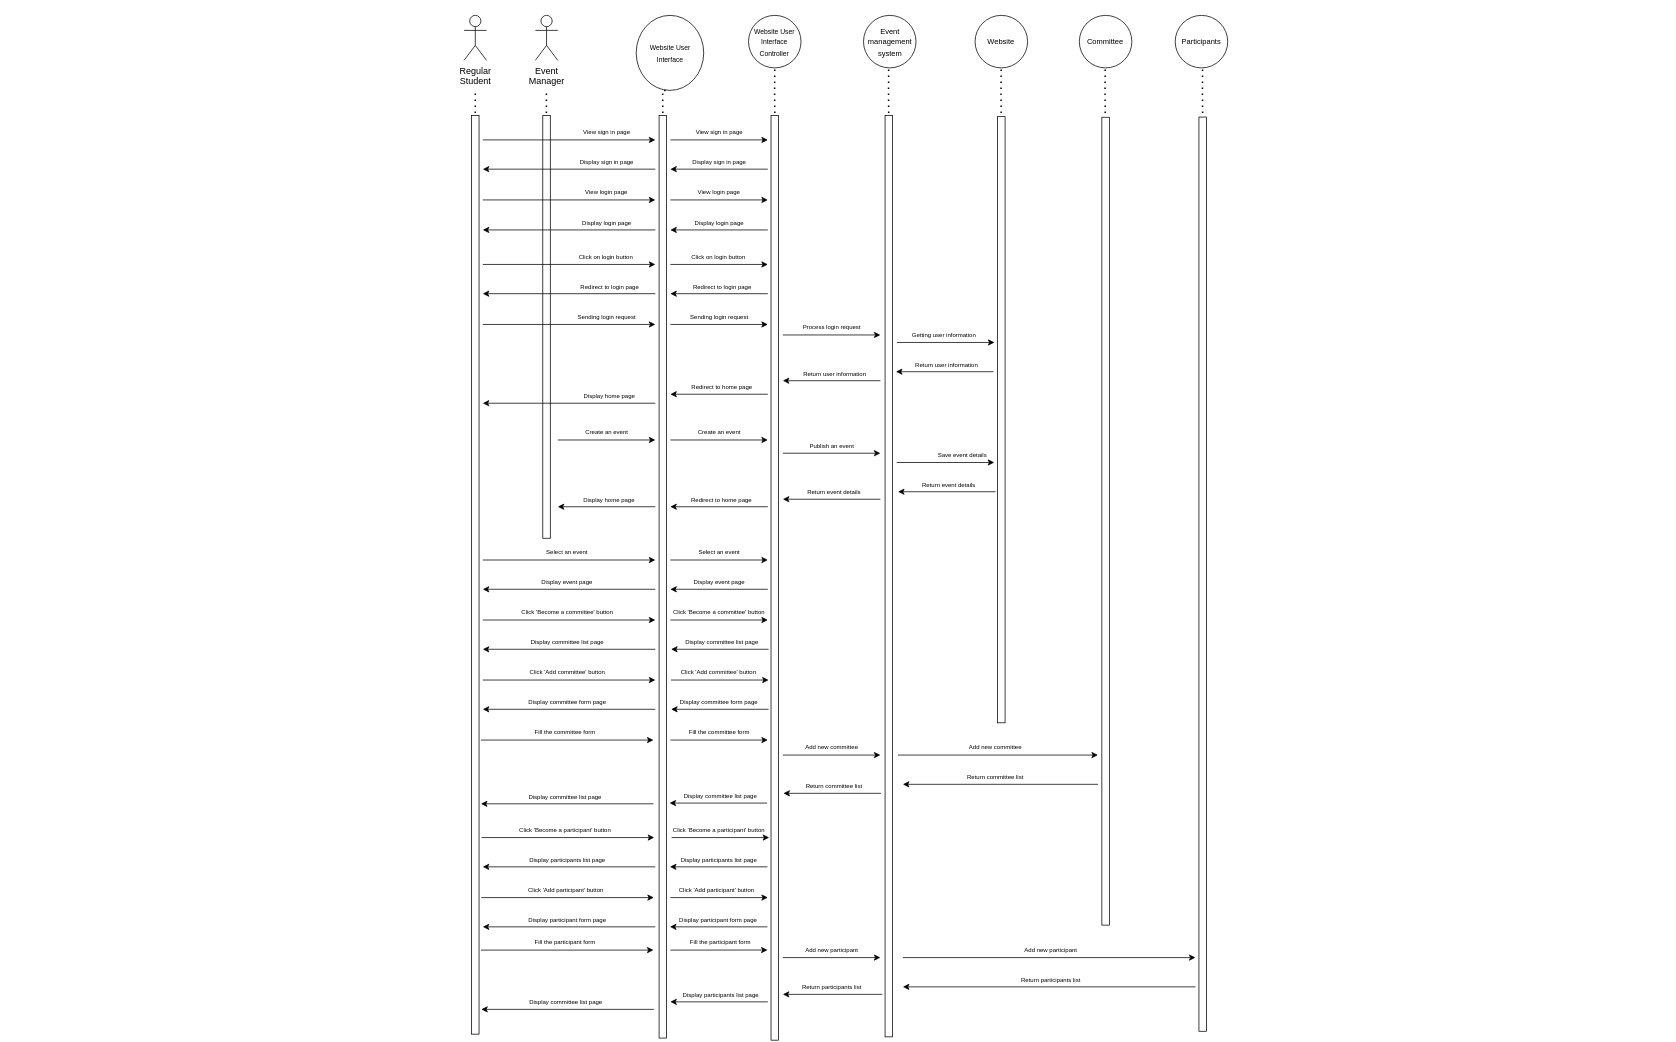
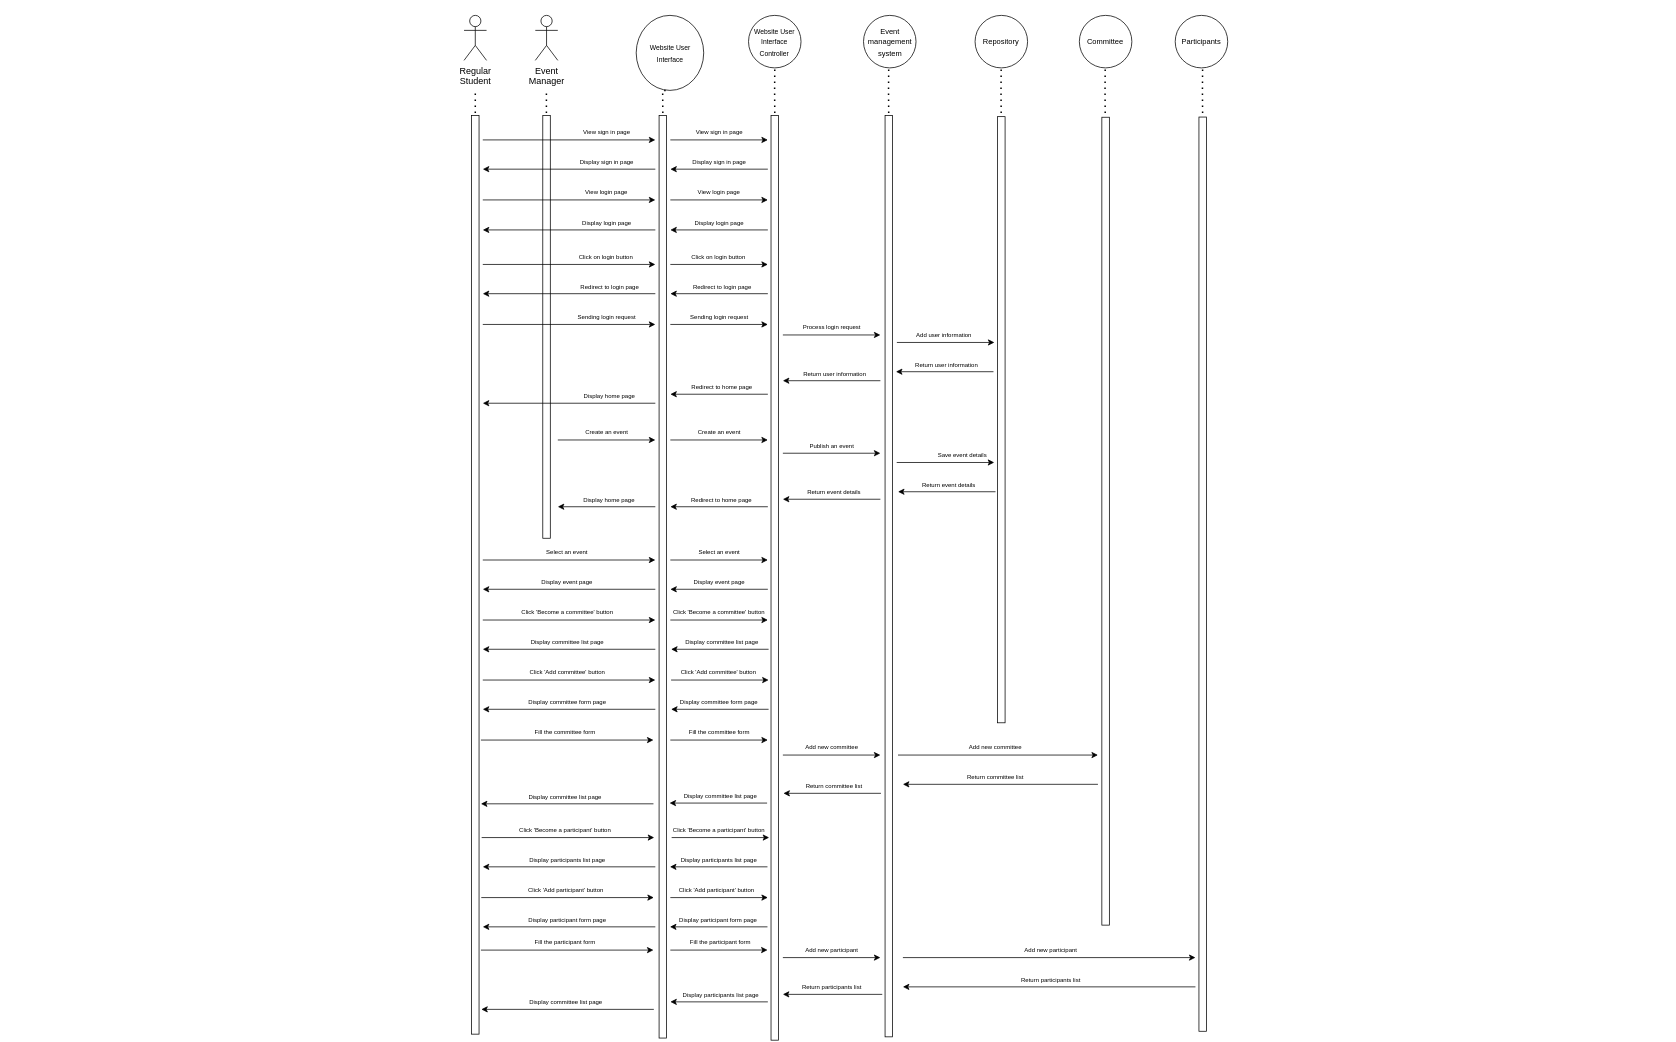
- <mxCell id="20" value="&lt;font size=&quot;1&quot;&gt;Website&lt;/font&gt;" style="ellipse;whiteSpace=wrap;html=1;aspect=fixed;" vertex="1" parent="1"><mxGeometry x="1299.22" y="20" width="70" height="70" as="geometry" /></mxCell>
+ <mxCell id="20" value="&lt;font size=&quot;1&quot;&gt;Repository&lt;/font&gt;" style="ellipse;whiteSpace=wrap;html=1;aspect=fixed;" vertex="1" parent="1"><mxGeometry x="1299.22" y="20" width="70" height="70" as="geometry" /></mxCell>
- <mxCell id="53" value="&lt;font style=&quot;font-size: 8px;&quot;&gt;Getting user information&lt;/font&gt;" style="text;html=1;strokeColor=none;fillColor=none;align=center;verticalAlign=middle;whiteSpace=wrap;rounded=0;" vertex="1" parent="1"><mxGeometry x="1208" y="430" width="99.5" height="30" as="geometry" /></mxCell>
+ <mxCell id="53" value="&lt;font style=&quot;font-size: 8px;&quot;&gt;Add user information&lt;/font&gt;" style="text;html=1;strokeColor=none;fillColor=none;align=center;verticalAlign=middle;whiteSpace=wrap;rounded=0;" vertex="1" parent="1"><mxGeometry x="1208" y="430" width="99.5" height="30" as="geometry" /></mxCell>
